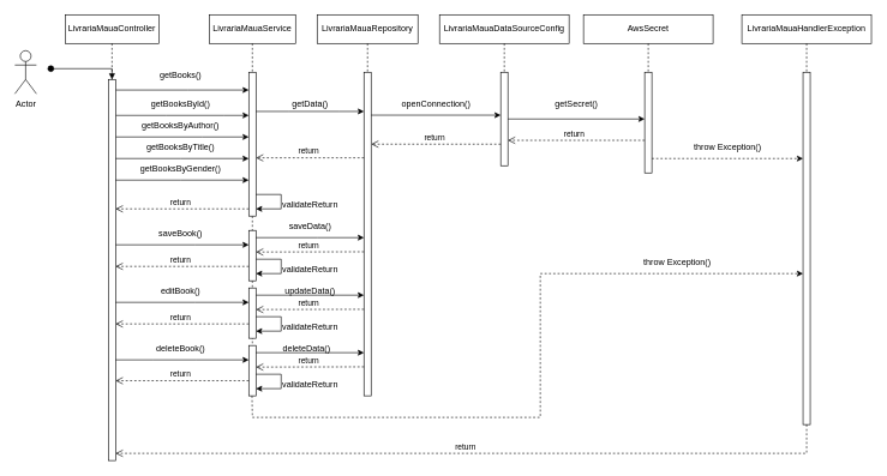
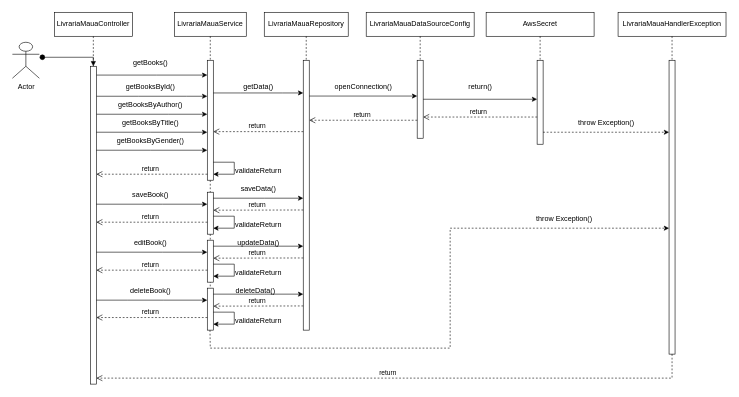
- <mxCell id="2" value="Actor" style="shape=umlActor;verticalLabelPosition=bottom;verticalAlign=top;html=1;outlineConnect=0;" parent="1" vertex="1"><mxGeometry x="20" y="70" width="30" height="60" as="geometry" /></mxCell>
+ <mxCell id="2" value="Actor" style="shape=umlActor;verticalLabelPosition=bottom;verticalAlign=top;html=1;outlineConnect=0;" parent="1" vertex="1"><mxGeometry x="20" y="70" width="45" height="60" as="geometry" /></mxCell>
- <mxCell id="42" value="getSecret()" style="text;html=1;align=center;verticalAlign=middle;resizable=0;points=[];autosize=1;strokeColor=none;fillColor=none;" parent="1" vertex="1"><mxGeometry x="760" y="130" width="80" height="30" as="geometry" /></mxCell>
+ <mxCell id="42" value="return()" style="text;html=1;align=center;verticalAlign=middle;resizable=0;points=[];autosize=1;strokeColor=none;fillColor=none;" parent="1" vertex="1"><mxGeometry x="760" y="130" width="80" height="30" as="geometry" /></mxCell>
